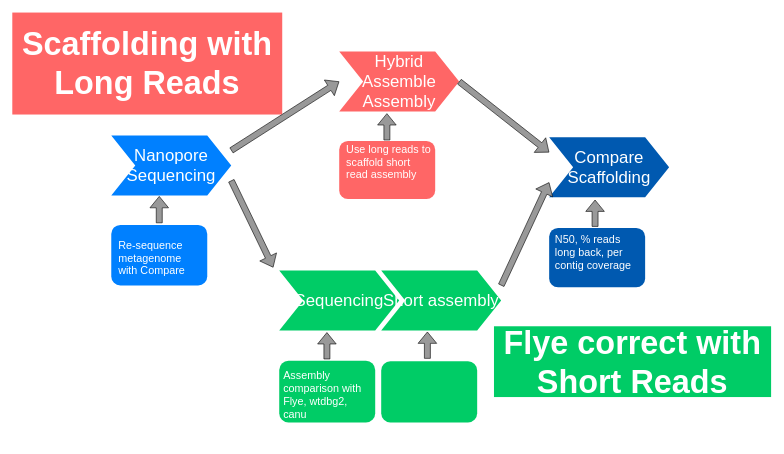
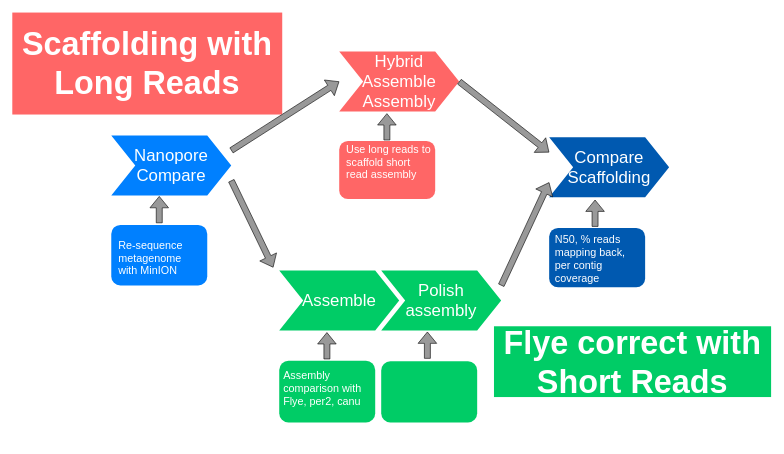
- <mxCell id="3" value="Nanopore&lt;br&gt;Sequencing" style="shape=step;whiteSpace=wrap;html=1;fontSize=28;fillColor=#0080FF;fontColor=#FFFFFF;strokeColor=none;" parent="1" vertex="1"><mxGeometry y="225" width="200" height="100" as="geometry" x="185" /></mxCell>
+ <mxCell id="3" value="Nanopore&lt;br&gt;Compare" style="shape=step;whiteSpace=wrap;html=1;fontSize=28;fillColor=#0080FF;fontColor=#FFFFFF;strokeColor=none;" parent="1" vertex="1"><mxGeometry y="225" width="200" height="100" as="geometry" x="185" /></mxCell>
- <mxCell id="16" value="&lt;font color=&quot;#ffffff&quot;&gt;&lt;div&gt;&lt;/div&gt;&lt;/font&gt;&lt;font color=&quot;#ffffff&quot;&gt;&lt;div&gt;&lt;span style=&quot;font-size: 18px&quot;&gt;N50, % reads long back, per contig coverage&lt;/span&gt;&lt;/div&gt;&lt;/font&gt;" style="text;spacingTop=-5;fillColor=#0080FF;whiteSpace=wrap;html=1;align=left;fontSize=12;fontFamily=Helvetica;fillColor=none;strokeColor=none;" vertex="1" parent="1"><mxGeometry x="923" y="387" width="145" height="91" as="geometry" /></mxCell>
+ <mxCell id="16" value="&lt;font color=&quot;#ffffff&quot;&gt;&lt;div&gt;&lt;/div&gt;&lt;/font&gt;&lt;font color=&quot;#ffffff&quot;&gt;&lt;div&gt;&lt;span style=&quot;font-size: 18px&quot;&gt;N50, % reads mapping back, per contig coverage&lt;/span&gt;&lt;/div&gt;&lt;/font&gt;" style="text;spacingTop=-5;fillColor=#0080FF;whiteSpace=wrap;html=1;align=left;fontSize=12;fontFamily=Helvetica;fillColor=none;strokeColor=none;" vertex="1" parent="1"><mxGeometry x="923" y="387" width="145" height="91" as="geometry" /></mxCell>
- <mxCell id="9" value="&lt;font color=&quot;#ffffff&quot;&gt;&lt;span style=&quot;font-size: 18px&quot;&gt;Re-sequence metagenome with Compare&lt;/span&gt;&lt;/font&gt;" style="text;spacingTop=-5;fillColor=#0080FF;whiteSpace=wrap;html=1;align=left;fontSize=12;fontFamily=Helvetica;fillColor=none;strokeColor=none;" parent="1" vertex="1"><mxGeometry x="195" y="396" width="140" height="120" as="geometry" /></mxCell>
+ <mxCell id="9" value="&lt;font color=&quot;#ffffff&quot;&gt;&lt;span style=&quot;font-size: 18px&quot;&gt;Re-sequence metagenome with MinION&lt;/span&gt;&lt;/font&gt;" style="text;spacingTop=-5;fillColor=#0080FF;whiteSpace=wrap;html=1;align=left;fontSize=12;fontFamily=Helvetica;fillColor=none;strokeColor=none;" parent="1" vertex="1"><mxGeometry x="195" y="396" width="140" height="120" as="geometry" /></mxCell>
- <mxCell id="5" value="Sequencing" style="shape=step;whiteSpace=wrap;html=1;fontSize=28;fillColor=#00CC66;fontColor=#FFFFFF;strokeColor=none;" parent="1" vertex="1"><mxGeometry x="465" y="450" width="200" height="100" as="geometry" /></mxCell>
+ <mxCell id="5" value="Assemble" style="shape=step;whiteSpace=wrap;html=1;fontSize=28;fillColor=#00CC66;fontColor=#FFFFFF;strokeColor=none;" parent="1" vertex="1"><mxGeometry x="465" y="450" width="200" height="100" as="geometry" /></mxCell>
- <mxCell id="6" value="Short assembly" style="shape=step;whiteSpace=wrap;html=1;fontSize=28;fillColor=#00CC66;fontColor=#FFFFFF;strokeColor=none;" parent="1" vertex="1"><mxGeometry x="635" y="450" width="200" height="100" as="geometry" /></mxCell>
+ <mxCell id="6" value="Polish assembly" style="shape=step;whiteSpace=wrap;html=1;fontSize=28;fillColor=#00CC66;fontColor=#FFFFFF;strokeColor=none;" parent="1" vertex="1"><mxGeometry x="635" y="450" width="200" height="100" as="geometry" /></mxCell>
- <mxCell id="13" value="&lt;font color=&quot;#ffffff&quot;&gt;&lt;div&gt;&lt;/div&gt;&lt;/font&gt;&lt;font color=&quot;#ffffff&quot;&gt;&lt;div&gt;&lt;span style=&quot;font-size: 18px&quot;&gt;Assembly comparison with Flye, wtdbg2, canu&lt;/span&gt;&lt;/div&gt;&lt;/font&gt;" style="text;spacingTop=-5;fillColor=#0080FF;whiteSpace=wrap;html=1;align=left;fontSize=12;fontFamily=Helvetica;fillColor=none;strokeColor=none;" vertex="1" parent="1"><mxGeometry x="470" y="612.5" width="145" height="121" as="geometry" /></mxCell>
+ <mxCell id="13" value="&lt;font color=&quot;#ffffff&quot;&gt;&lt;div&gt;&lt;/div&gt;&lt;/font&gt;&lt;font color=&quot;#ffffff&quot;&gt;&lt;div&gt;&lt;span style=&quot;font-size: 18px&quot;&gt;Assembly comparison with Flye, per2, canu&lt;/span&gt;&lt;/div&gt;&lt;/font&gt;" style="text;spacingTop=-5;fillColor=#0080FF;whiteSpace=wrap;html=1;align=left;fontSize=12;fontFamily=Helvetica;fillColor=none;strokeColor=none;" vertex="1" parent="1"><mxGeometry x="470" y="612.5" width="145" height="121" as="geometry" /></mxCell>
